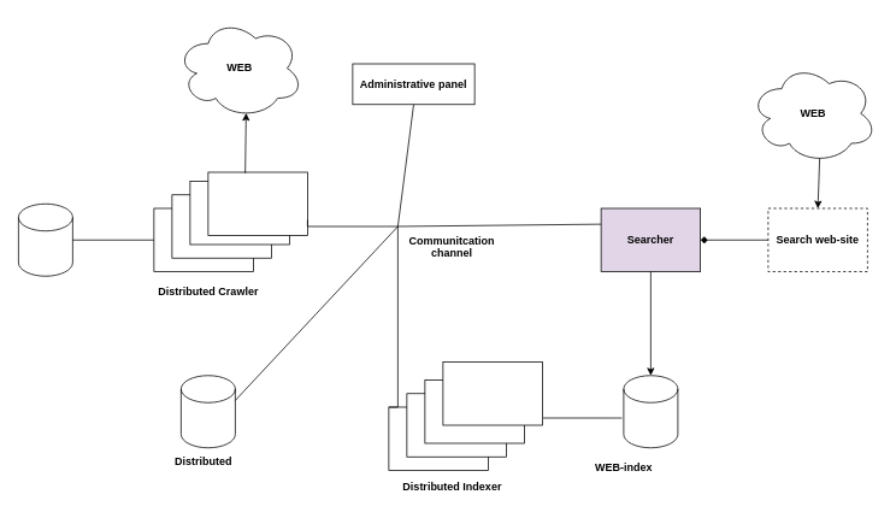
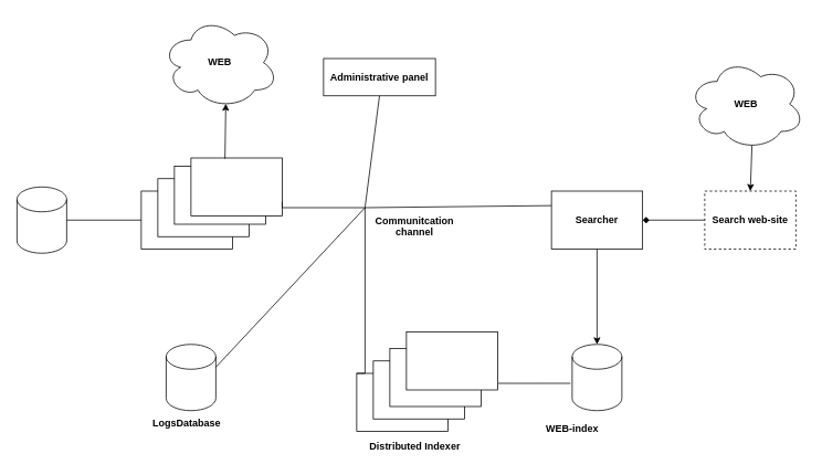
- <mxCell id="20" value="&lt;b&gt;Searcher&lt;/b&gt;" style="html=1;whiteSpace=wrap;fillColor=#e1d5e7;" parent="1" vertex="1"><mxGeometry x="665" y="230" width="110" height="70" as="geometry" /></mxCell>
+ <mxCell id="20" value="&lt;b&gt;Searcher&lt;/b&gt;" style="html=1;whiteSpace=wrap;" parent="1" vertex="1"><mxGeometry x="665" y="230" width="110" height="70" as="geometry" /></mxCell>
- <mxCell id="6" value="Distributed Crawler" style="text;align=center;fontStyle=1;verticalAlign=middle;spacingLeft=3;spacingRight=3;strokeColor=none;rotatable=0;points=[[0,0.5],[1,0.5]];portConstraint=eastwest;html=1;" parent="1" vertex="1"><mxGeometry x="170" y="310" width="120" height="26" as="geometry" /></mxCell>
- <mxCell id="27" value="&lt;b&gt;Distributed&lt;/b&gt;" style="text;html=1;align=center;verticalAlign=middle;whiteSpace=wrap;rounded=0;" parent="1" vertex="1"><mxGeometry x="170" y="495" width="110" height="30" as="geometry" /></mxCell>
+ <mxCell id="27" value="&lt;b&gt;LogsDatabase&lt;/b&gt;" style="text;html=1;align=center;verticalAlign=middle;whiteSpace=wrap;rounded=0;" parent="1" vertex="1"><mxGeometry x="170" y="495" width="110" height="30" as="geometry" /></mxCell>
